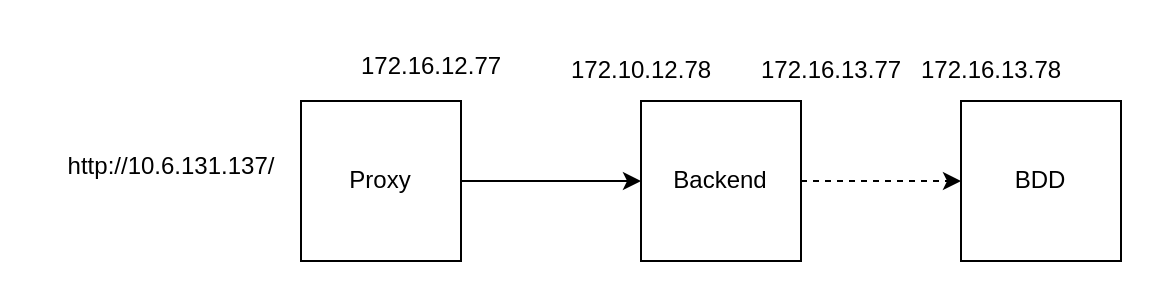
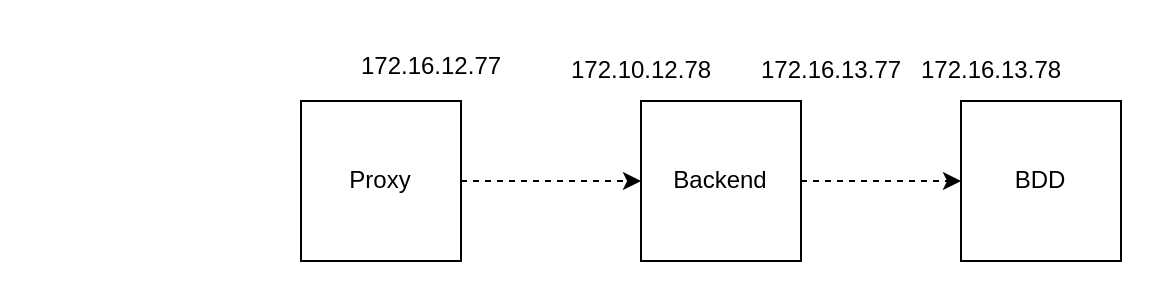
- <mxCell id="11" value="http://10.6.131.137/" style="text;html=1;align=center;verticalAlign=middle;resizable=0;points=[];autosize=1;strokeColor=none;fillColor=none;" vertex="1" parent="1"><mxGeometry x="20" y="68" width="130" height="30" as="geometry" /></mxCell>
- <mxCell id="2" style="edgeStyle=orthogonalEdgeStyle;rounded=0;orthogonalLoop=1;jettySize=auto;html=1;exitX=1;exitY=0.5;exitDx=0;exitDy=0;" edge="1" parent="1" source="3" target="5"><mxGeometry relative="1" as="geometry" /></mxCell>
+ <mxCell id="2" style="edgeStyle=orthogonalEdgeStyle;rounded=0;orthogonalLoop=1;jettySize=auto;html=1;exitX=1;exitY=0.5;exitDx=0;exitDy=0;dashed=1;" edge="1" parent="1" source="3" target="5"><mxGeometry relative="1" as="geometry" /></mxCell>
